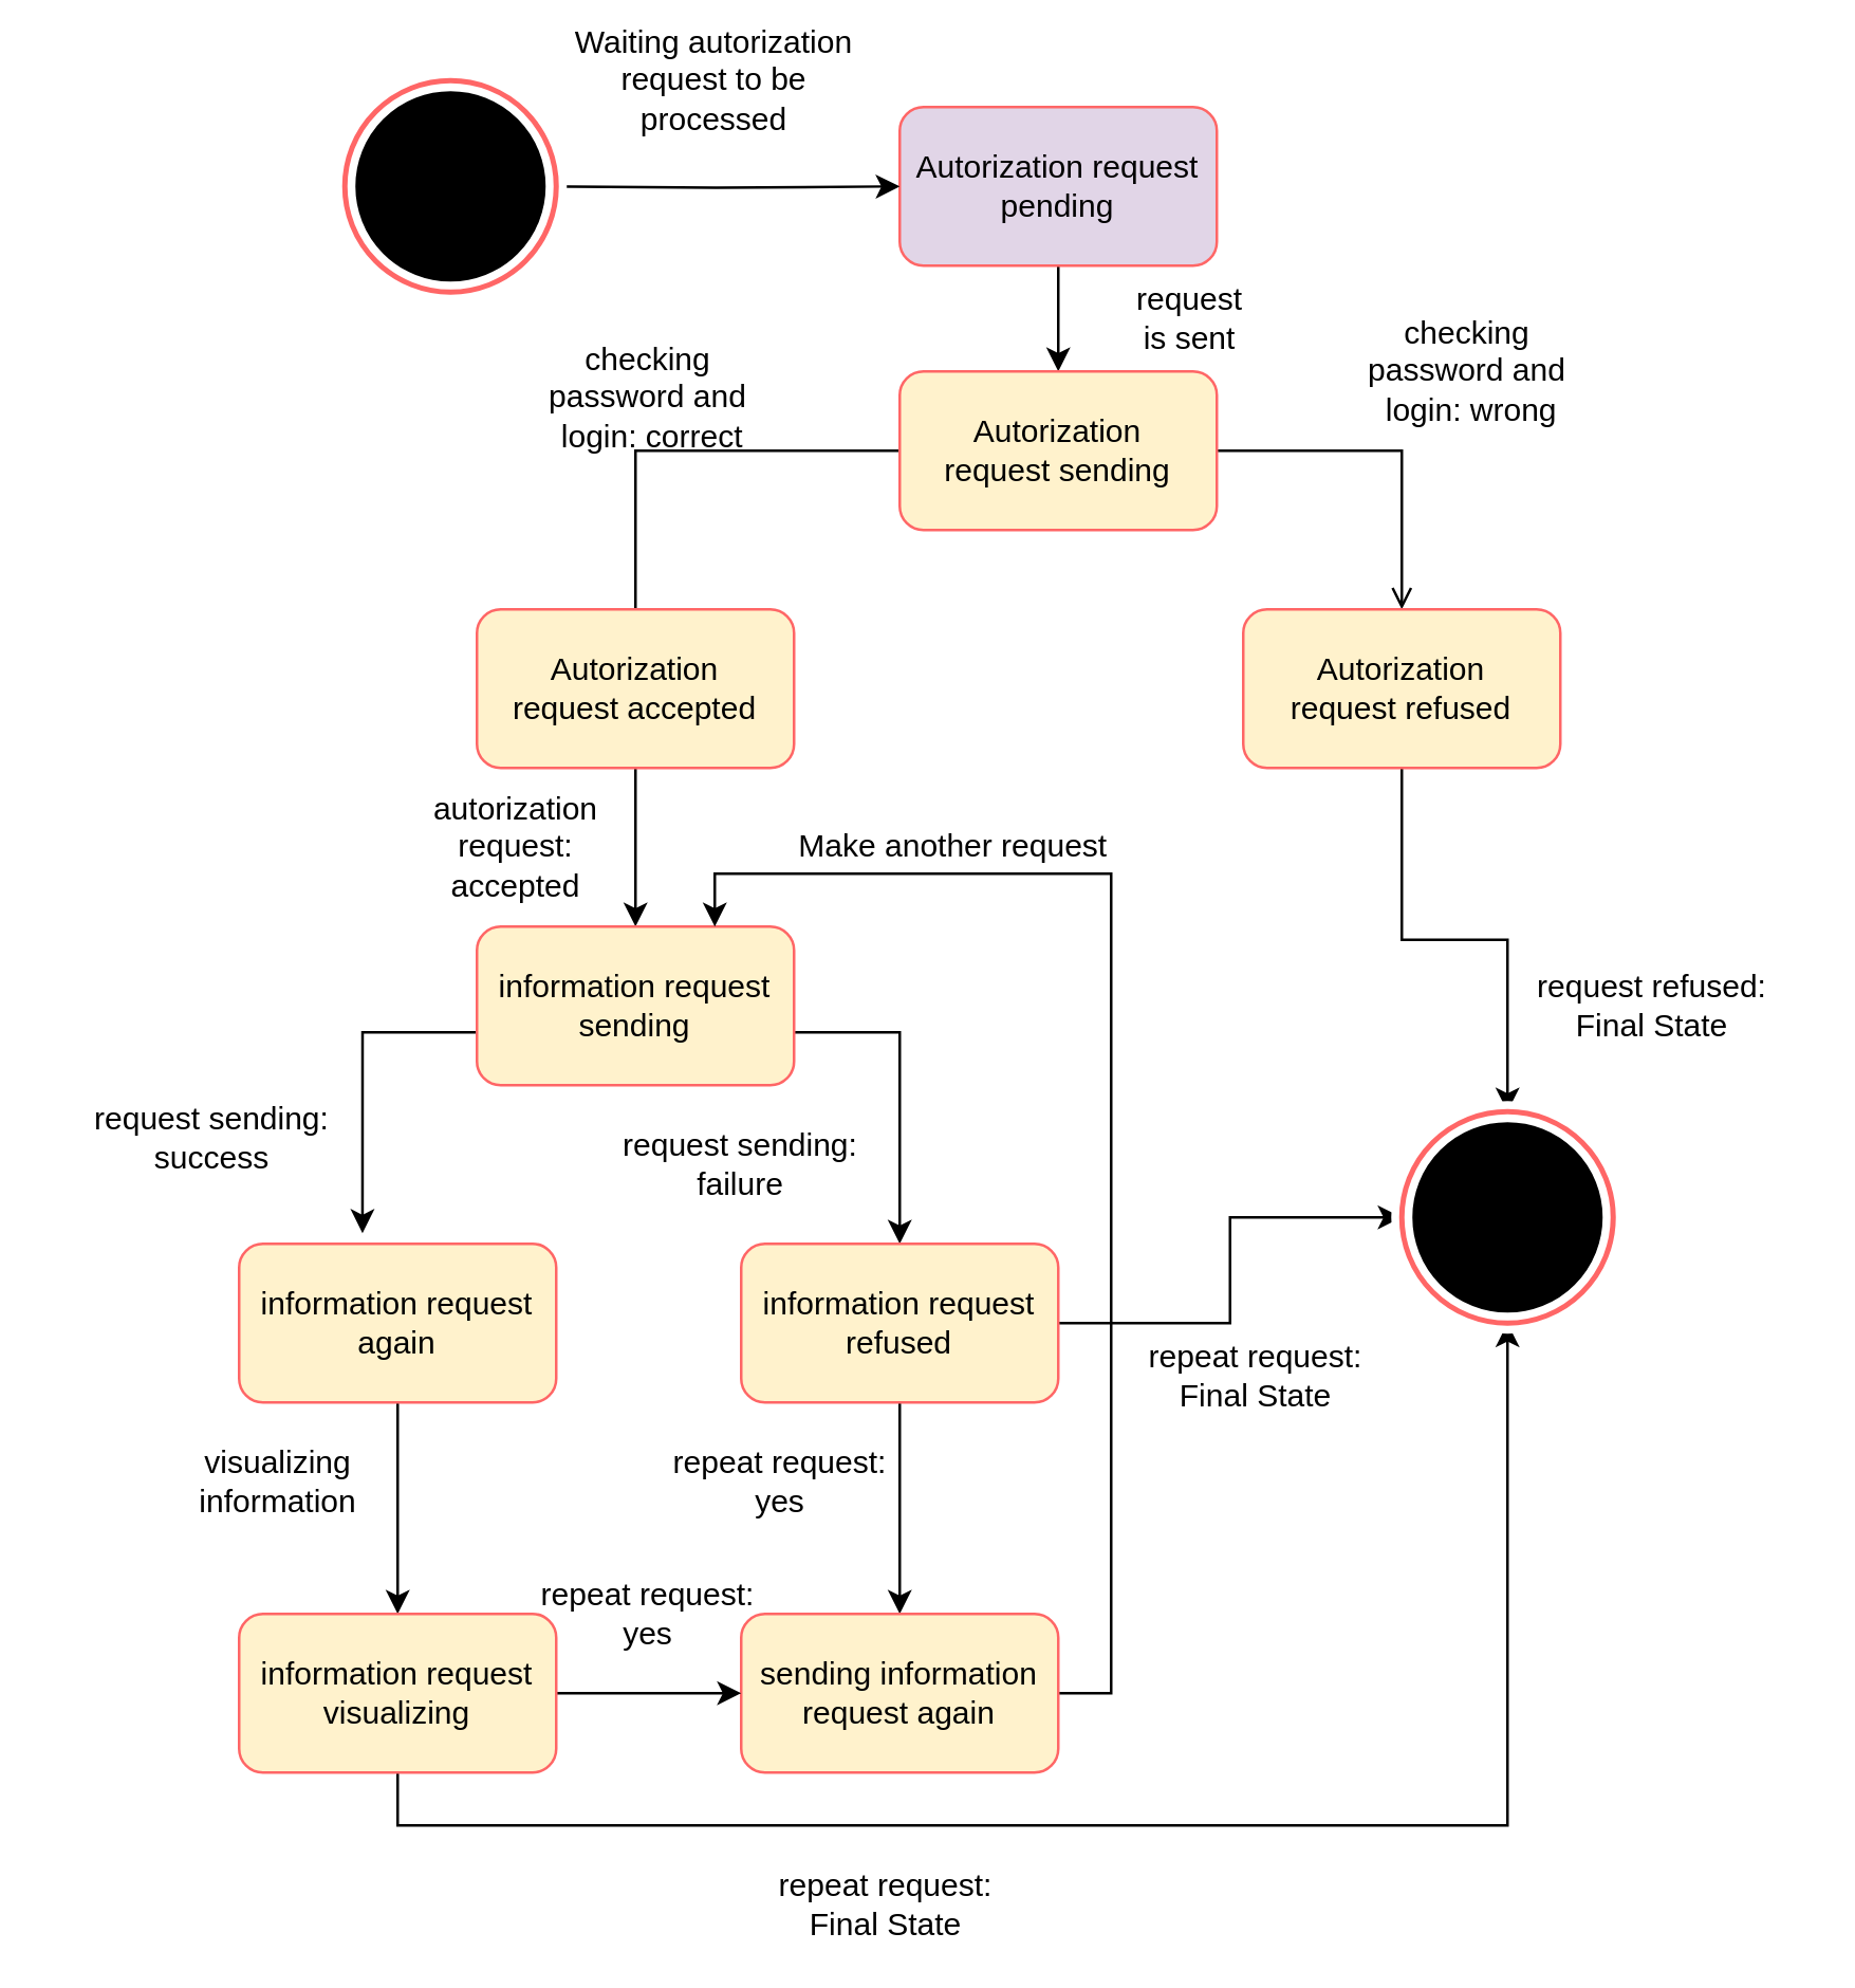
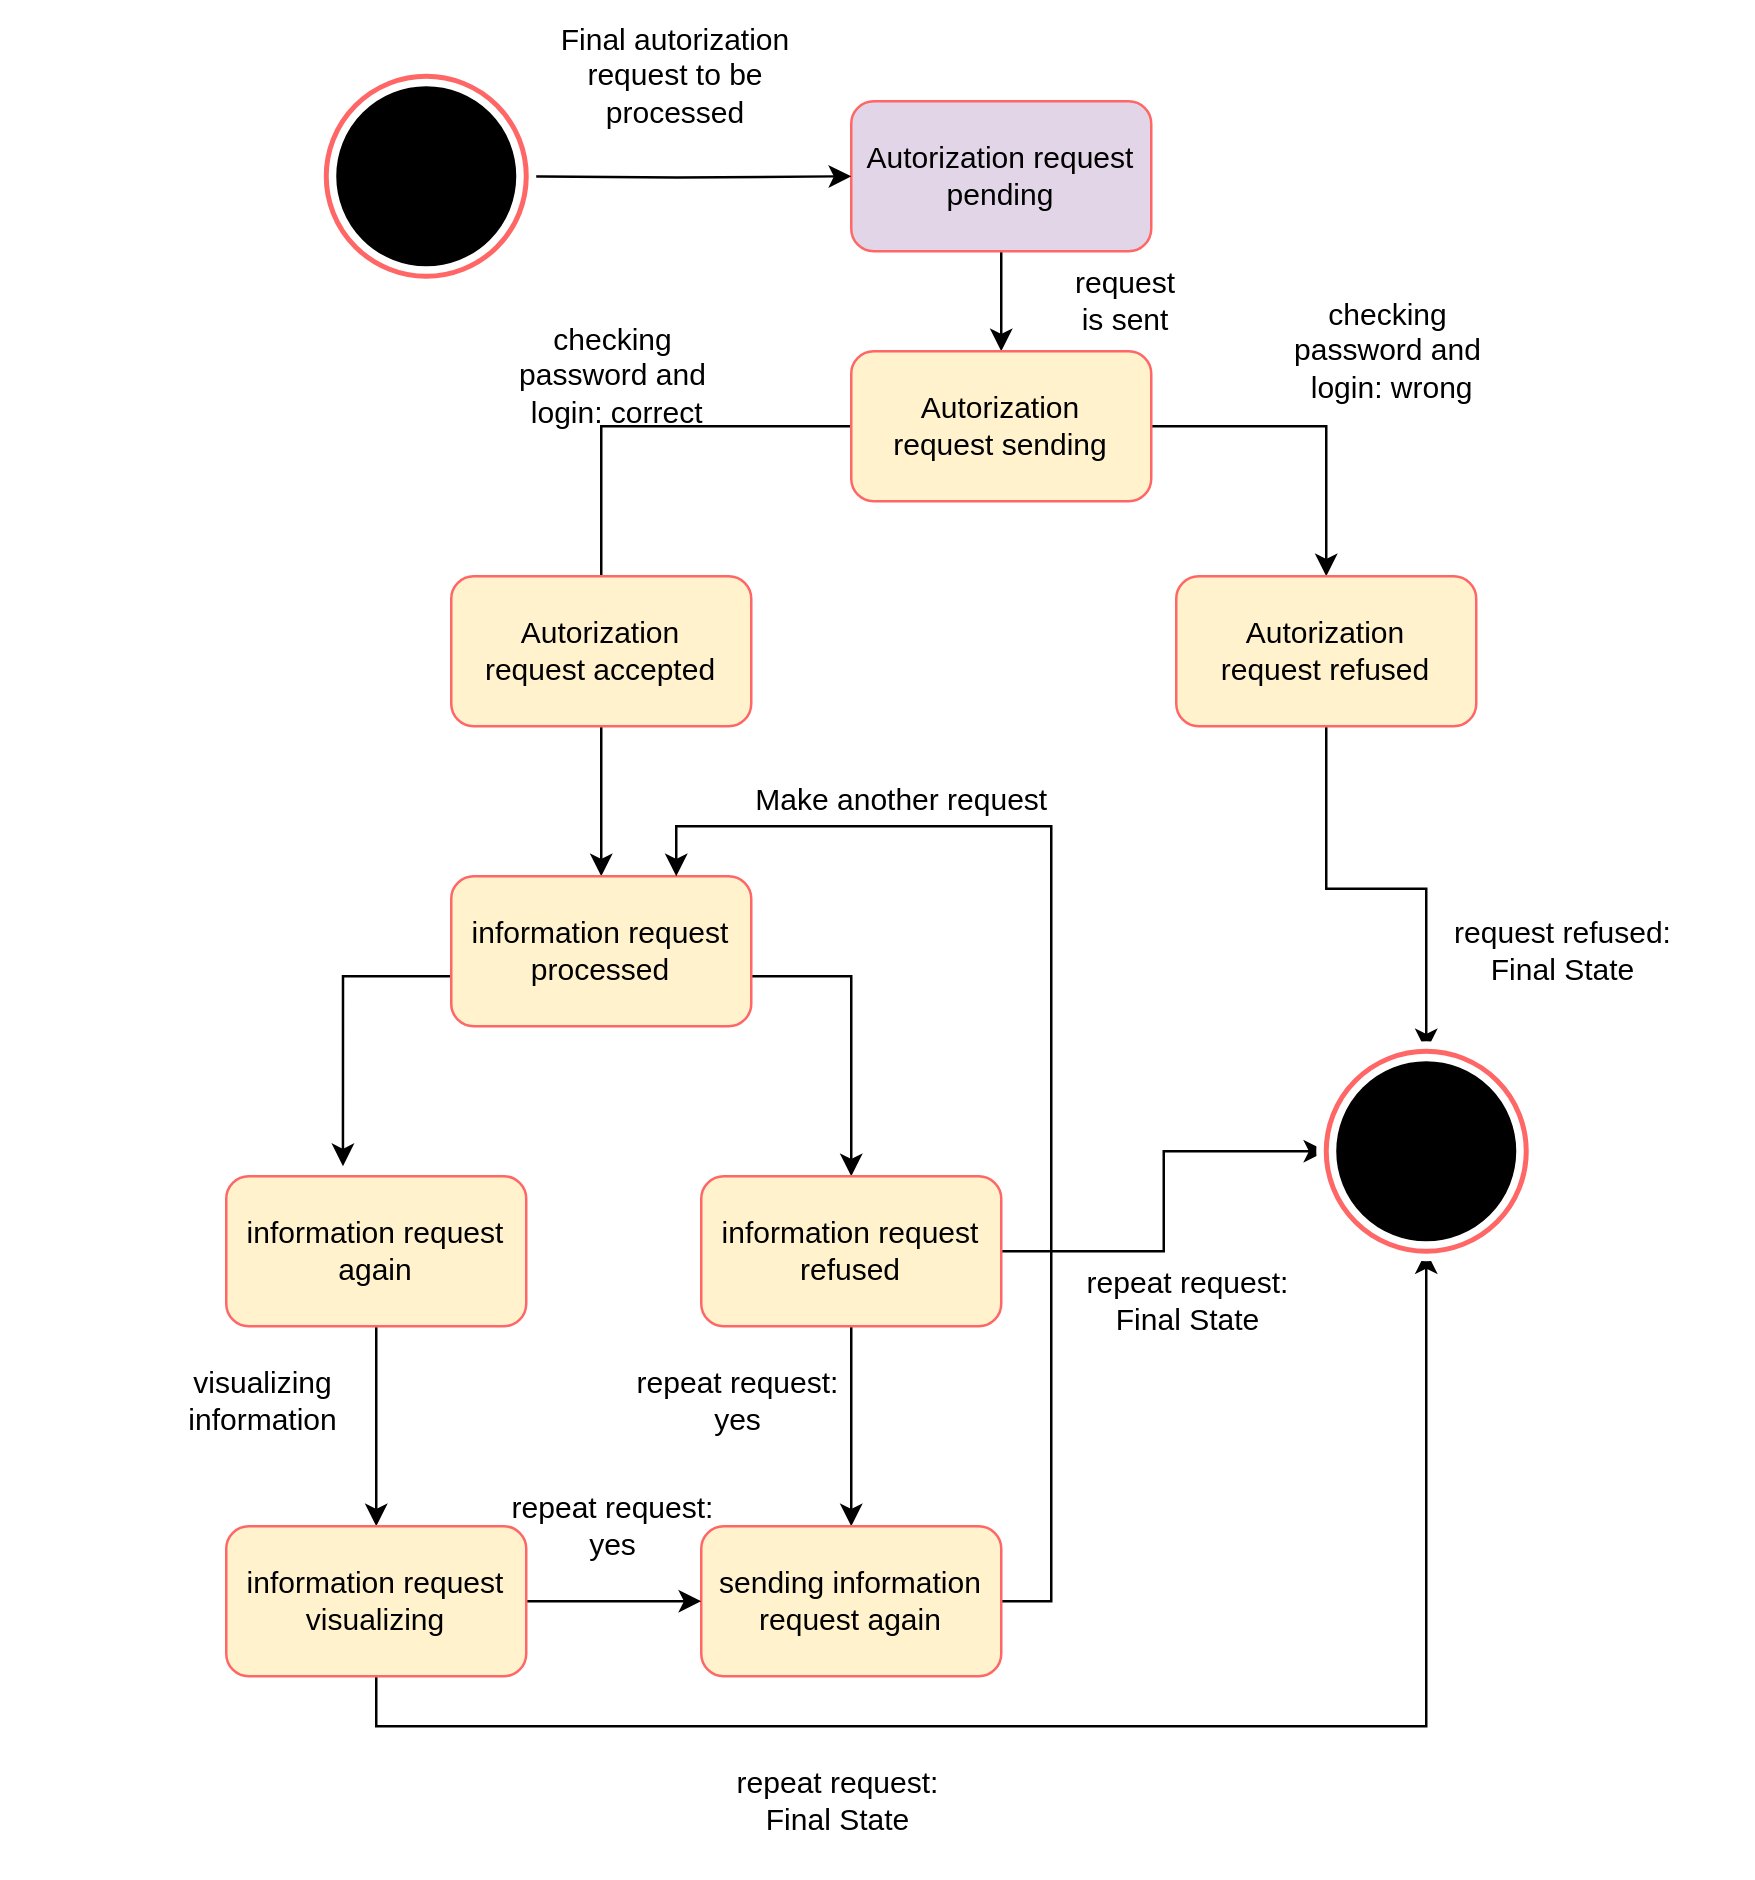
- <mxCell id="5" value="Waiting autorization request to be processed" style="text;html=1;strokeColor=none;fillColor=none;align=center;verticalAlign=middle;whiteSpace=wrap;rounded=0;" vertex="1" parent="1"><mxGeometry x="210" y="20" width="120" height="20" as="geometry" /></mxCell>
+ <mxCell id="5" value="Final autorization request to be processed" style="text;html=1;strokeColor=none;fillColor=none;align=center;verticalAlign=middle;whiteSpace=wrap;rounded=0;" vertex="1" parent="1"><mxGeometry x="210" y="20" width="120" height="20" as="geometry" /></mxCell>
- <mxCell id="9" style="edgeStyle=orthogonalEdgeStyle;rounded=0;orthogonalLoop=1;jettySize=auto;html=1;exitX=1;exitY=0.5;exitDx=0;exitDy=0;entryX=0.5;entryY=0;entryDx=0;entryDy=0;endArrow=open;" edge="1" parent="1" source="10" target="14"><mxGeometry relative="1" as="geometry" /></mxCell>
+ <mxCell id="9" style="edgeStyle=orthogonalEdgeStyle;rounded=0;orthogonalLoop=1;jettySize=auto;html=1;exitX=1;exitY=0.5;exitDx=0;exitDy=0;entryX=0.5;entryY=0;entryDx=0;entryDy=0;" edge="1" parent="1" source="10" target="14"><mxGeometry relative="1" as="geometry" /></mxCell>
- <mxCell id="41" value="autorization&lt;br&gt;request: accepted" style="text;html=1;strokeColor=none;fillColor=none;align=center;verticalAlign=middle;whiteSpace=wrap;rounded=0;" vertex="1" parent="1"><mxGeometry x="160" y="310" width="70" height="20" as="geometry" /></mxCell>
- <mxCell id="17" value="information request sending" style="rounded=1;whiteSpace=wrap;html=1;strokeColor=#FF6666;fillColor=#FFF2CC;" vertex="1" parent="1"><mxGeometry x="180" y="350" width="120" height="60" as="geometry" /></mxCell>
+ <mxCell id="17" value="information request processed" style="rounded=1;whiteSpace=wrap;html=1;strokeColor=#FF6666;fillColor=#FFF2CC;" vertex="1" parent="1"><mxGeometry x="180" y="350" width="120" height="60" as="geometry" /></mxCell>
- <mxCell id="40" value="request sending: success" style="text;html=1;strokeColor=none;fillColor=none;align=center;verticalAlign=middle;whiteSpace=wrap;rounded=0;" vertex="1" parent="1"><mxGeometry x="20" y="420" width="120" height="20" as="geometry" /></mxCell>
- <mxCell id="33" value="request sending: failure" style="text;html=1;strokeColor=none;fillColor=none;align=center;verticalAlign=middle;whiteSpace=wrap;rounded=0;" vertex="1" parent="1"><mxGeometry x="220" y="430" width="120" height="20" as="geometry" /></mxCell>
